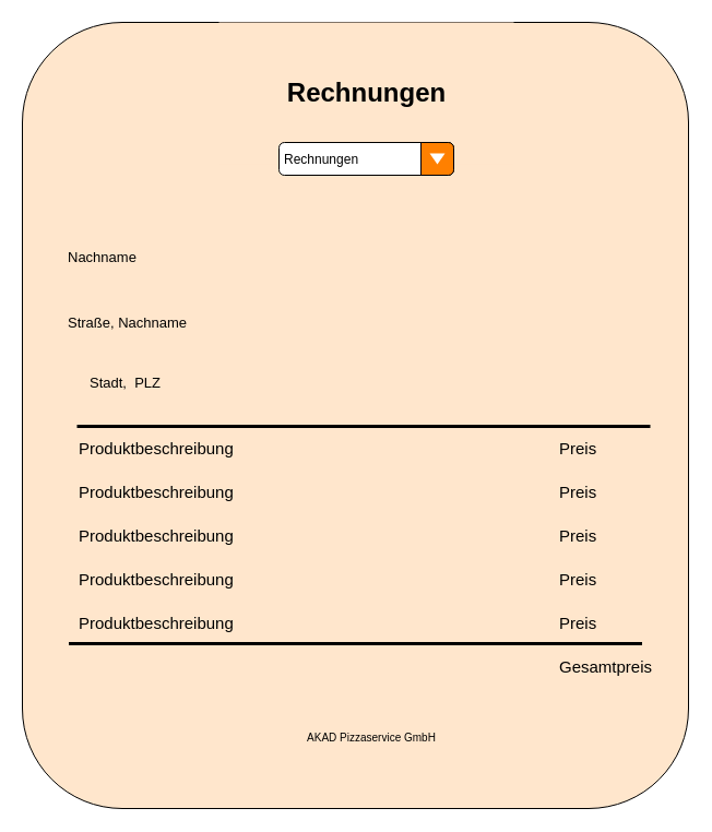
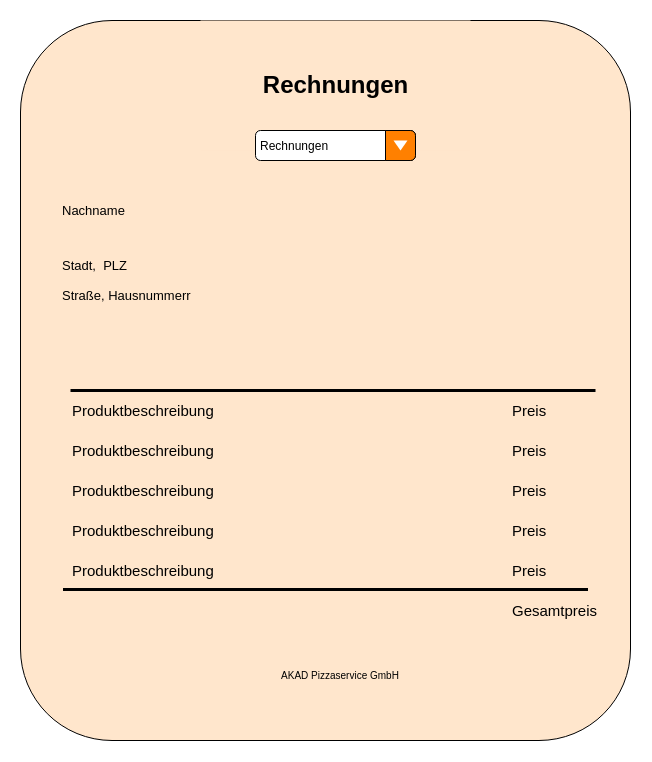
- <mxCell id="19" value="&lt;font style=&quot;font-size: 13px;&quot;&gt;Nachname&amp;nbsp;&lt;/font&gt;" style="text;html=1;strokeColor=none;fillColor=none;align=left;verticalAlign=middle;whiteSpace=wrap;overflow=hidden;strokeWidth=0;fontColor=#000000;" vertex="1" parent="1"><mxGeometry x="60" y="220" width="120" height="30" as="geometry" /></mxCell>
+ <mxCell id="19" value="&lt;font style=&quot;font-size: 13px;&quot;&gt;Nachname&amp;nbsp;&lt;/font&gt;" style="text;html=1;strokeColor=none;fillColor=none;align=left;verticalAlign=middle;whiteSpace=wrap;overflow=hidden;strokeWidth=0;fontColor=#000000;" vertex="1" parent="1"><mxGeometry x="60" y="195" width="120" height="30" as="geometry" /></mxCell>
- <mxCell id="21" value="&lt;font style=&quot;font-size: 13px;&quot;&gt;Straße, Nachname&lt;/font&gt;" style="text;html=1;strokeColor=none;fillColor=none;align=left;verticalAlign=middle;whiteSpace=wrap;overflow=hidden;strokeWidth=0;fontColor=#000000;" vertex="1" parent="1"><mxGeometry x="60" y="280" width="150" height="30" as="geometry" /></mxCell>
+ <mxCell id="21" value="&lt;font style=&quot;font-size: 13px;&quot;&gt;Straße, Hausnummerr&lt;/font&gt;" style="text;html=1;strokeColor=none;fillColor=none;align=left;verticalAlign=middle;whiteSpace=wrap;overflow=hidden;strokeWidth=0;fontColor=#000000;" vertex="1" parent="1"><mxGeometry x="60" y="280" width="150" height="30" as="geometry" /></mxCell>
- <mxCell id="20" value="&lt;font style=&quot;font-size: 13px;&quot;&gt;Stadt,&amp;nbsp; PLZ&lt;/font&gt;" style="text;html=1;strokeColor=none;fillColor=none;align=left;verticalAlign=middle;whiteSpace=wrap;overflow=hidden;strokeWidth=0;fontColor=#000000;" vertex="1" parent="1"><mxGeometry x="80" y="335" width="130" height="30" as="geometry" /></mxCell>
+ <mxCell id="20" value="&lt;font style=&quot;font-size: 13px;&quot;&gt;Stadt,&amp;nbsp; PLZ&lt;/font&gt;" style="text;html=1;strokeColor=none;fillColor=none;align=left;verticalAlign=middle;whiteSpace=wrap;overflow=hidden;strokeWidth=0;fontColor=#000000;" vertex="1" parent="1"><mxGeometry x="60" y="250" width="130" height="30" as="geometry" /></mxCell>
